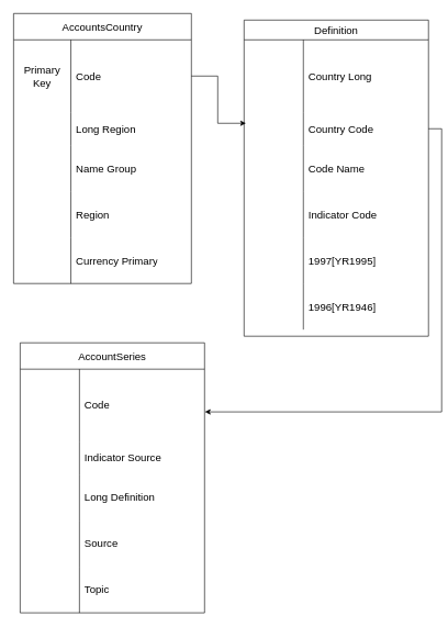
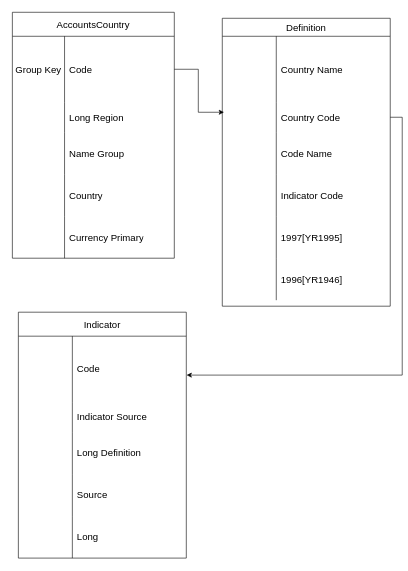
- <mxCell id="4" value="Primary Key" style="shape=partialRectangle;html=1;whiteSpace=wrap;connectable=0;fillColor=none;top=0;left=0;bottom=0;right=0;overflow=hidden;pointerEvents=1;strokeColor=inherit;fontSize=16;" vertex="1" parent="3"><mxGeometry width="87" height="110" as="geometry"><mxRectangle width="87" height="110" as="alternateBounds" /></mxGeometry></mxCell>
+ <mxCell id="4" value="Group Key" style="shape=partialRectangle;html=1;whiteSpace=wrap;connectable=0;fillColor=none;top=0;left=0;bottom=0;right=0;overflow=hidden;pointerEvents=1;strokeColor=inherit;fontSize=16;" vertex="1" parent="3"><mxGeometry width="87" height="110" as="geometry"><mxRectangle width="87" height="110" as="alternateBounds" /></mxGeometry></mxCell>
- <mxCell id="21" value="Country Long" style="shape=partialRectangle;html=1;whiteSpace=wrap;connectable=0;fillColor=none;top=0;left=0;bottom=0;right=0;align=left;spacingLeft=6;overflow=hidden;strokeColor=inherit;fontSize=16;" vertex="1" parent="19"><mxGeometry x="90" width="190" height="110" as="geometry"><mxRectangle width="190" height="110" as="alternateBounds" /></mxGeometry></mxCell>
+ <mxCell id="21" value="Country Name" style="shape=partialRectangle;html=1;whiteSpace=wrap;connectable=0;fillColor=none;top=0;left=0;bottom=0;right=0;align=left;spacingLeft=6;overflow=hidden;strokeColor=inherit;fontSize=16;" vertex="1" parent="19"><mxGeometry x="90" width="190" height="110" as="geometry"><mxRectangle width="190" height="110" as="alternateBounds" /></mxGeometry></mxCell>
- <mxCell id="14" value="Region" style="shape=partialRectangle;html=1;whiteSpace=wrap;connectable=0;fillColor=none;top=0;left=0;bottom=0;right=0;align=left;spacingLeft=6;overflow=hidden;strokeColor=inherit;fontSize=16;" vertex="1" parent="12"><mxGeometry x="87" width="183" height="70" as="geometry"><mxRectangle width="183" height="70" as="alternateBounds" /></mxGeometry></mxCell>
+ <mxCell id="14" value="Country" style="shape=partialRectangle;html=1;whiteSpace=wrap;connectable=0;fillColor=none;top=0;left=0;bottom=0;right=0;align=left;spacingLeft=6;overflow=hidden;strokeColor=inherit;fontSize=16;" vertex="1" parent="12"><mxGeometry x="87" width="183" height="70" as="geometry"><mxRectangle width="183" height="70" as="alternateBounds" /></mxGeometry></mxCell>
- <mxCell id="37" value="AccountSeries" style="shape=table;startSize=40;container=1;collapsible=0;childLayout=tableLayout;fixedRows=1;rowLines=0;fontStyle=0;strokeColor=default;fontSize=16;" vertex="1" parent="1"><mxGeometry x="30" y="520" width="280" height="410" as="geometry" /></mxCell>
+ <mxCell id="37" value="Indicator" style="shape=table;startSize=40;container=1;collapsible=0;childLayout=tableLayout;fixedRows=1;rowLines=0;fontStyle=0;strokeColor=default;fontSize=16;" vertex="1" parent="1"><mxGeometry x="30" y="520" width="280" height="410" as="geometry" /></mxCell>
- <mxCell id="52" value="Topic" style="shape=partialRectangle;html=1;whiteSpace=wrap;connectable=0;fillColor=none;top=0;left=0;bottom=0;right=0;align=left;spacingLeft=6;overflow=hidden;strokeColor=inherit;fontSize=16;" vertex="1" parent="50"><mxGeometry x="90" width="190" height="70" as="geometry"><mxRectangle width="190" height="70" as="alternateBounds" /></mxGeometry></mxCell>
+ <mxCell id="52" value="Long" style="shape=partialRectangle;html=1;whiteSpace=wrap;connectable=0;fillColor=none;top=0;left=0;bottom=0;right=0;align=left;spacingLeft=6;overflow=hidden;strokeColor=inherit;fontSize=16;" vertex="1" parent="50"><mxGeometry x="90" width="190" height="70" as="geometry"><mxRectangle width="190" height="70" as="alternateBounds" /></mxGeometry></mxCell>
